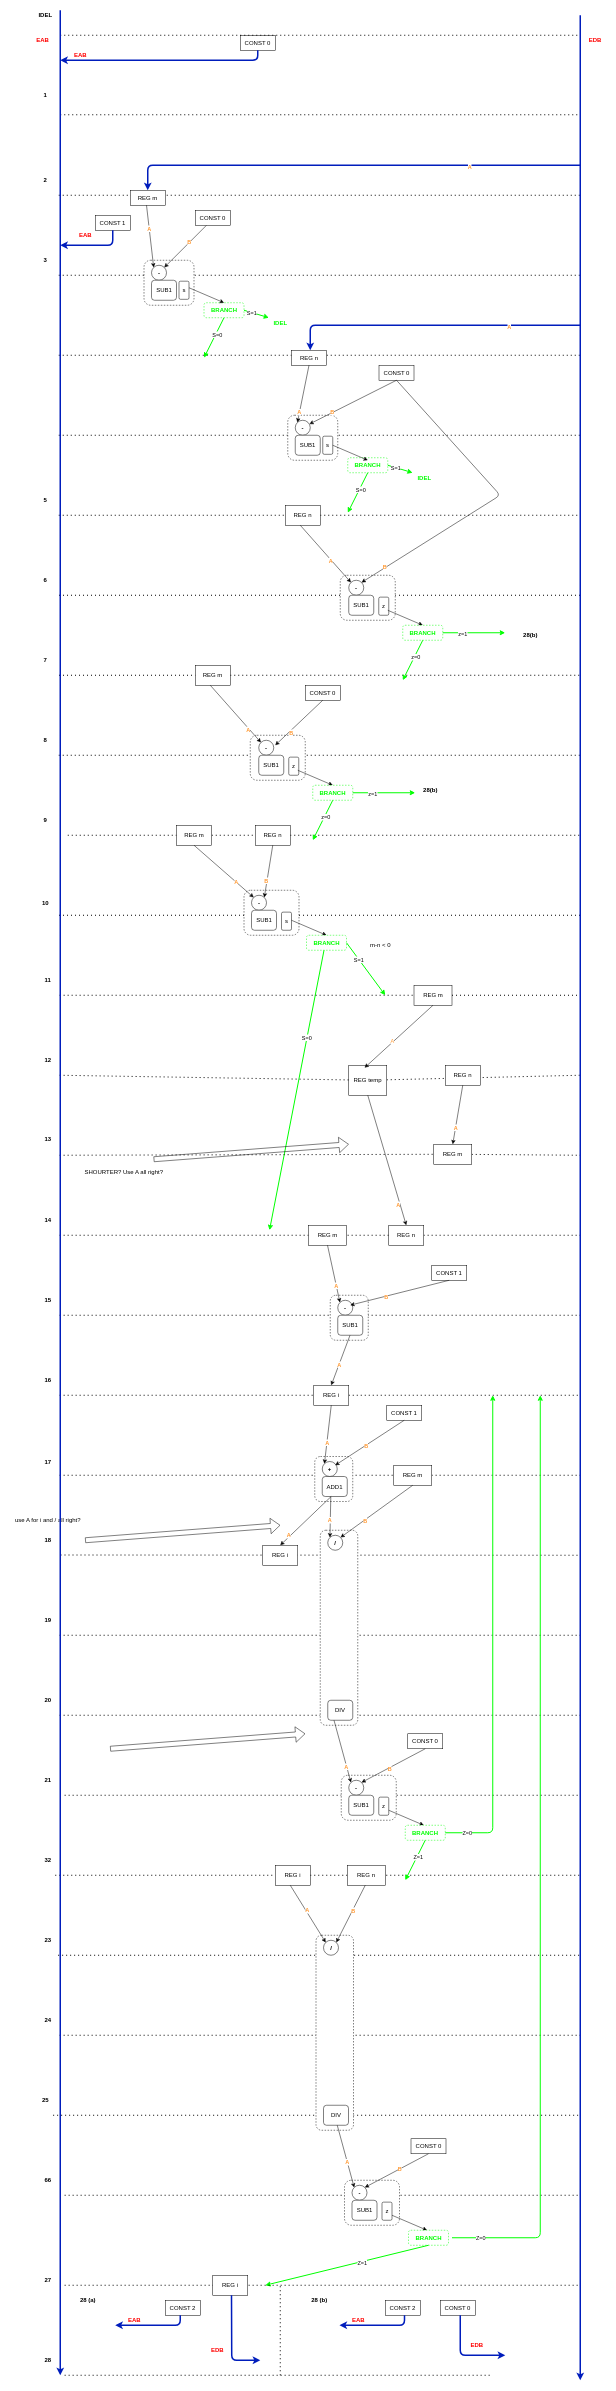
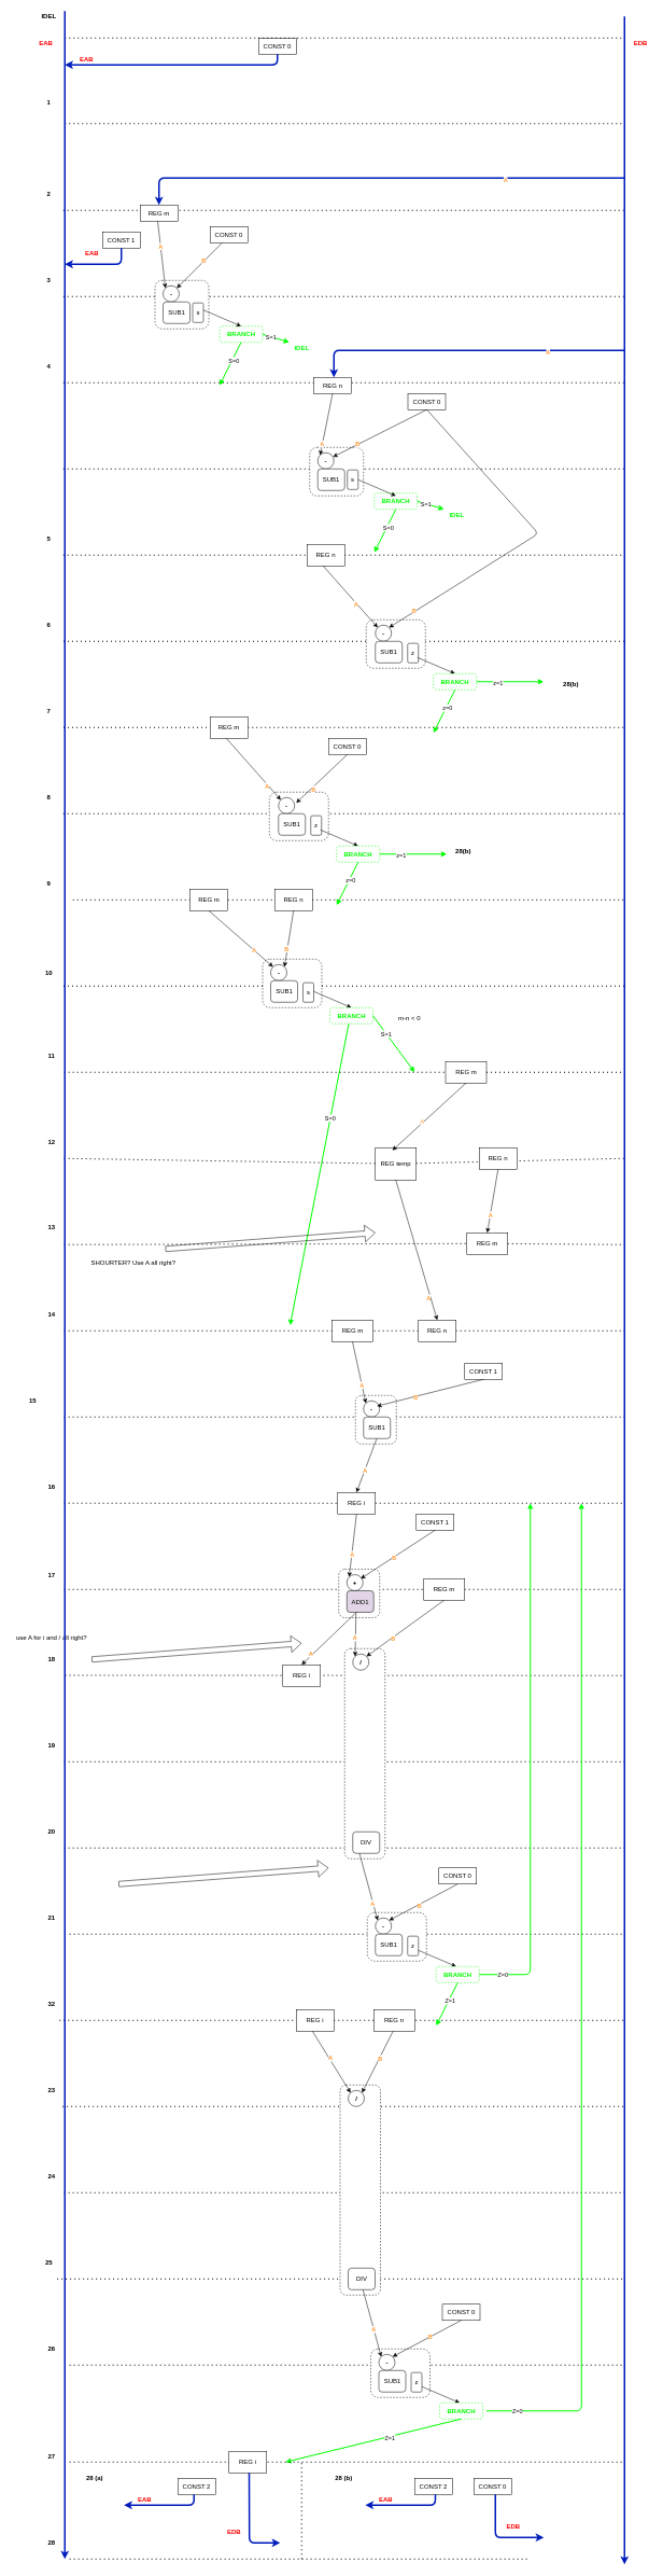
+ <mxCell id="227" value="&lt;b&gt;4&lt;/b&gt;" style="text;html=1;align=center;verticalAlign=middle;resizable=0;points=[];autosize=1;strokeColor=none;" parent="1" vertex="1"><mxGeometry x="80" y="670" width="20" height="20" as="geometry" /></mxCell>
- <mxCell id="238" value="&lt;b&gt;15&lt;/b&gt;" style="text;html=1;align=center;verticalAlign=middle;resizable=0;points=[];autosize=1;strokeColor=none;" parent="1" vertex="1"><mxGeometry x="80" y="2590" width="30" height="20" as="geometry" /></mxCell>
+ <mxCell id="238" value="&lt;b&gt;15&lt;/b&gt;" style="text;html=1;align=center;verticalAlign=middle;resizable=0;points=[];autosize=1;strokeColor=none;" parent="1" vertex="1"><mxGeometry x="45" y="2590" width="30" height="20" as="geometry" /></mxCell>
- <mxCell id="144" value="ADD1" style="rounded=1;whiteSpace=wrap;html=1;" parent="1" vertex="1"><mxGeometry x="644" y="2952.5" width="50" height="40" as="geometry" /></mxCell>
+ <mxCell id="144" value="ADD1" style="rounded=1;whiteSpace=wrap;html=1;fillColor=#e1d5e7;" parent="1" vertex="1"><mxGeometry x="644" y="2952.5" width="50" height="40" as="geometry" /></mxCell>
- <mxCell id="249" value="&lt;b&gt;66&lt;/b&gt;" style="text;html=1;align=center;verticalAlign=middle;resizable=0;points=[];autosize=1;strokeColor=none;" parent="1" vertex="1"><mxGeometry x="80" y="4350" width="30" height="20" as="geometry" /></mxCell>
+ <mxCell id="249" value="&lt;b&gt;26&lt;/b&gt;" style="text;html=1;align=center;verticalAlign=middle;resizable=0;points=[];autosize=1;strokeColor=none;" parent="1" vertex="1"><mxGeometry x="80" y="4350" width="30" height="20" as="geometry" /></mxCell>
